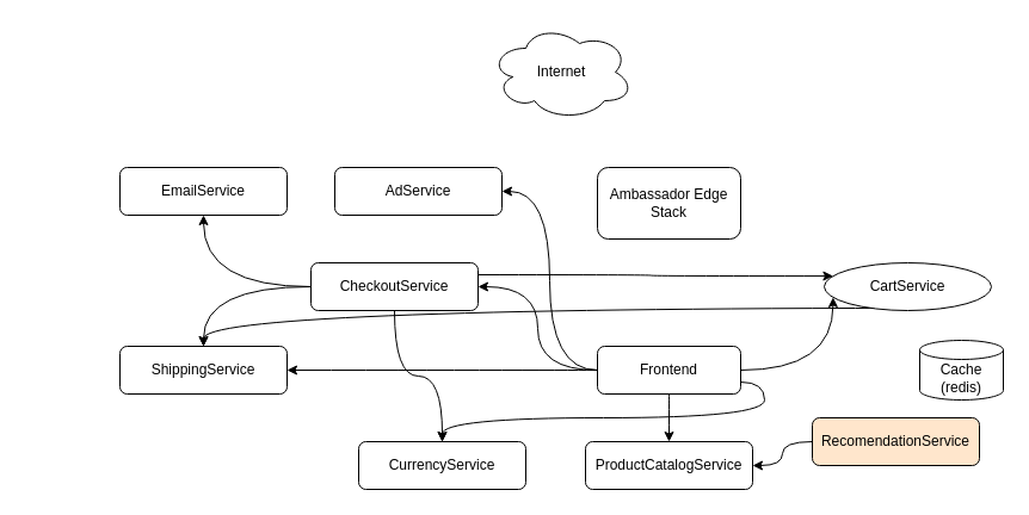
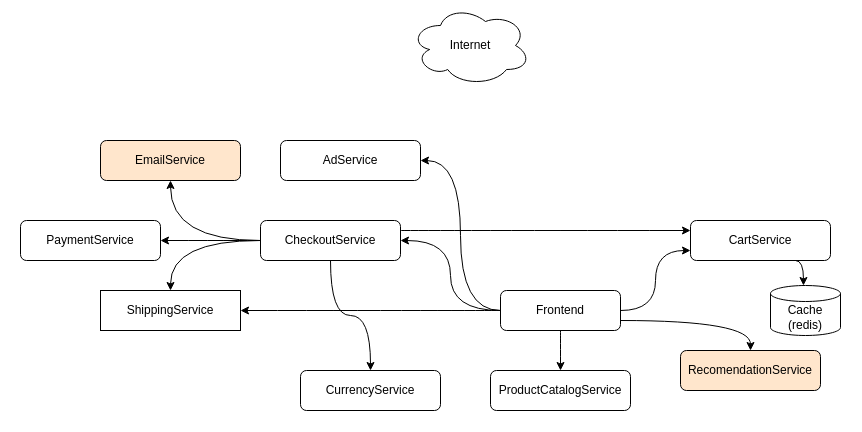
- <mxCell id="2" value="Internet" style="ellipse;shape=cloud;whiteSpace=wrap;html=1;" vertex="1" parent="1"><mxGeometry x="410" y="20" width="120" height="80" as="geometry" /></mxCell>
+ <mxCell id="2" value="Internet" style="ellipse;shape=cloud;whiteSpace=wrap;html=1;" vertex="1" parent="1"><mxGeometry x="410" y="5" width="120" height="80" as="geometry" /></mxCell>
- <mxCell id="26" value="EmailService" style="rounded=1;whiteSpace=wrap;html=1;" vertex="1" parent="1"><mxGeometry x="100" y="140" width="140" height="40" as="geometry" /></mxCell>
+ <mxCell id="26" value="EmailService" style="rounded=1;whiteSpace=wrap;html=1;fillColor=#ffe6cc;" vertex="1" parent="1"><mxGeometry x="100" y="140" width="140" height="40" as="geometry" /></mxCell>
- <mxCell id="3" value="Ambassador Edge Stack" style="rounded=1;whiteSpace=wrap;html=1;" vertex="1" parent="1"><mxGeometry x="500" y="140" width="120" height="60" as="geometry" /></mxCell>
+ <mxCell id="27" value="PaymentService" style="rounded=1;whiteSpace=wrap;html=1;" vertex="1" parent="1"><mxGeometry x="20" y="220" width="140" height="40" as="geometry" /></mxCell>
+ <mxCell id="21" style="edgeStyle=orthogonalEdgeStyle;curved=1;rounded=0;orthogonalLoop=1;jettySize=auto;html=1;exitX=0;exitY=0.5;exitDx=0;exitDy=0;entryX=1;entryY=0.5;entryDx=0;entryDy=0;" edge="1" parent="1" source="24" target="27"><mxGeometry relative="1" as="geometry" /></mxCell>
- <mxCell id="16" value="CartService" style="ellipse;whiteSpace=wrap;html=1;" vertex="1" parent="1"><mxGeometry x="690" y="220" width="140" height="40" as="geometry" /></mxCell>
+ <mxCell id="16" value="CartService" style="rounded=1;whiteSpace=wrap;html=1;" vertex="1" parent="1"><mxGeometry x="690" y="220" width="140" height="40" as="geometry" /></mxCell>
- <mxCell id="15" style="edgeStyle=orthogonalEdgeStyle;curved=1;rounded=0;orthogonalLoop=1;jettySize=auto;html=1;exitX=0.75;exitY=1;exitDx=0;exitDy=0;" edge="1" parent="1" source="16" target="18"><mxGeometry relative="1" as="geometry" /></mxCell>
+ <mxCell id="15" style="edgeStyle=orthogonalEdgeStyle;curved=1;rounded=0;orthogonalLoop=1;jettySize=auto;html=1;exitX=0.75;exitY=1;exitDx=0;exitDy=0;entryX=0.471;entryY=0;entryDx=0;entryDy=0;entryPerimeter=0;" edge="1" parent="1" source="16" target="14"><mxGeometry relative="1" as="geometry" /></mxCell>
- <mxCell id="18" value="ShippingService" style="rounded=1;whiteSpace=wrap;html=1;" vertex="1" parent="1"><mxGeometry x="100" y="290" width="140" height="40" as="geometry" /></mxCell>
+ <mxCell id="18" value="ShippingService" style="whiteSpace=wrap;html=1;rounded=0;" vertex="1" parent="1"><mxGeometry x="100" y="290" width="140" height="40" as="geometry" /></mxCell>
- <mxCell id="5" style="edgeStyle=orthogonalEdgeStyle;curved=1;rounded=0;orthogonalLoop=1;jettySize=auto;html=1;exitX=1;exitY=0.75;exitDx=0;exitDy=0;" edge="1" parent="1" source="10" target="17"><mxGeometry relative="1" as="geometry" /></mxCell>
+ <mxCell id="5" style="edgeStyle=orthogonalEdgeStyle;curved=1;rounded=0;orthogonalLoop=1;jettySize=auto;html=1;exitX=1;exitY=0.75;exitDx=0;exitDy=0;entryX=0.5;entryY=0;entryDx=0;entryDy=0;" edge="1" parent="1" source="10" target="13"><mxGeometry relative="1" as="geometry" /></mxCell>
- <mxCell id="12" style="edgeStyle=orthogonalEdgeStyle;curved=1;rounded=0;orthogonalLoop=1;jettySize=auto;html=1;exitX=0;exitY=0.5;exitDx=0;exitDy=0;entryX=1;entryY=0.5;entryDx=0;entryDy=0;" edge="1" parent="1" source="13" target="11"><mxGeometry relative="1" as="geometry" /></mxCell>
